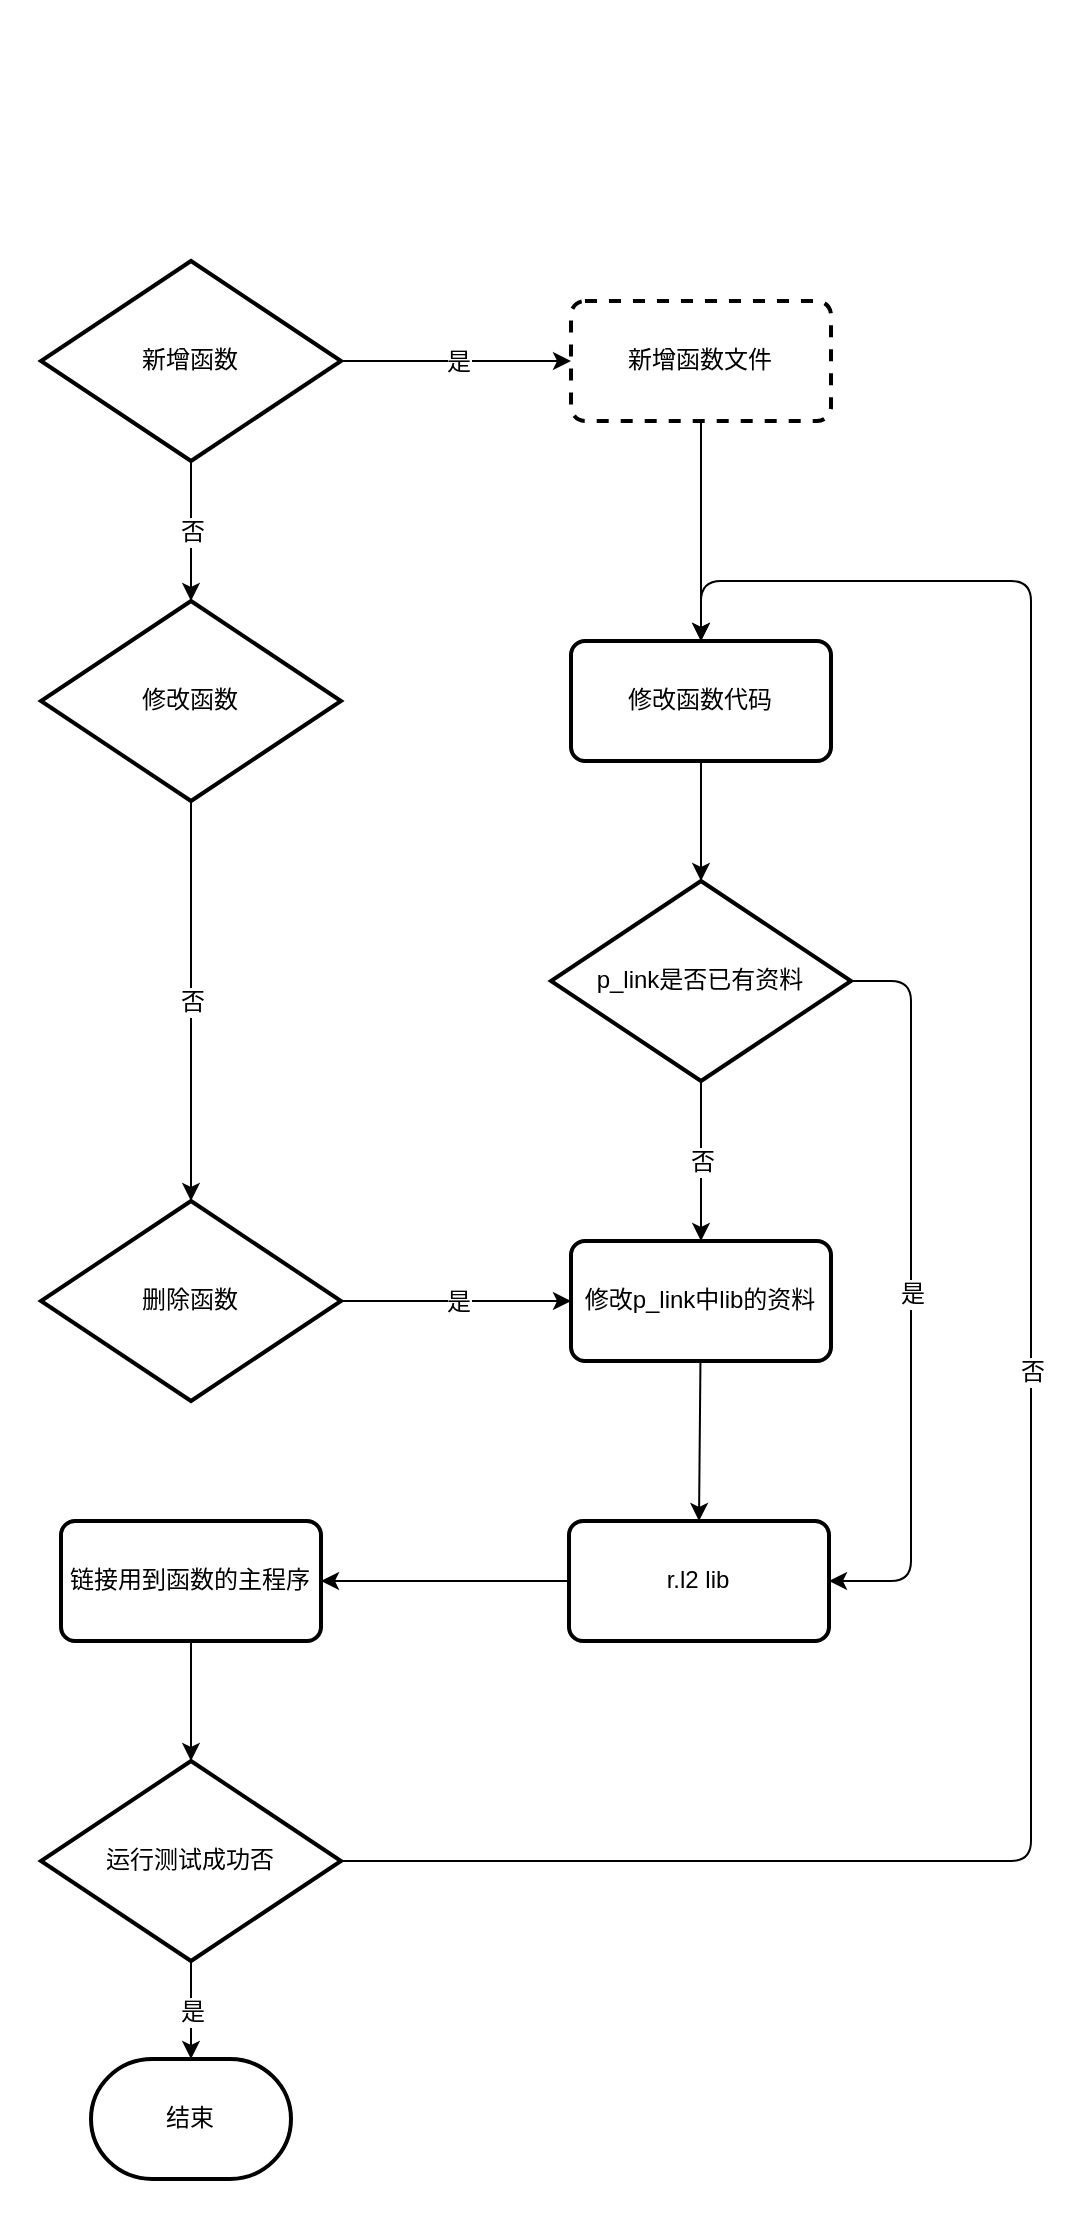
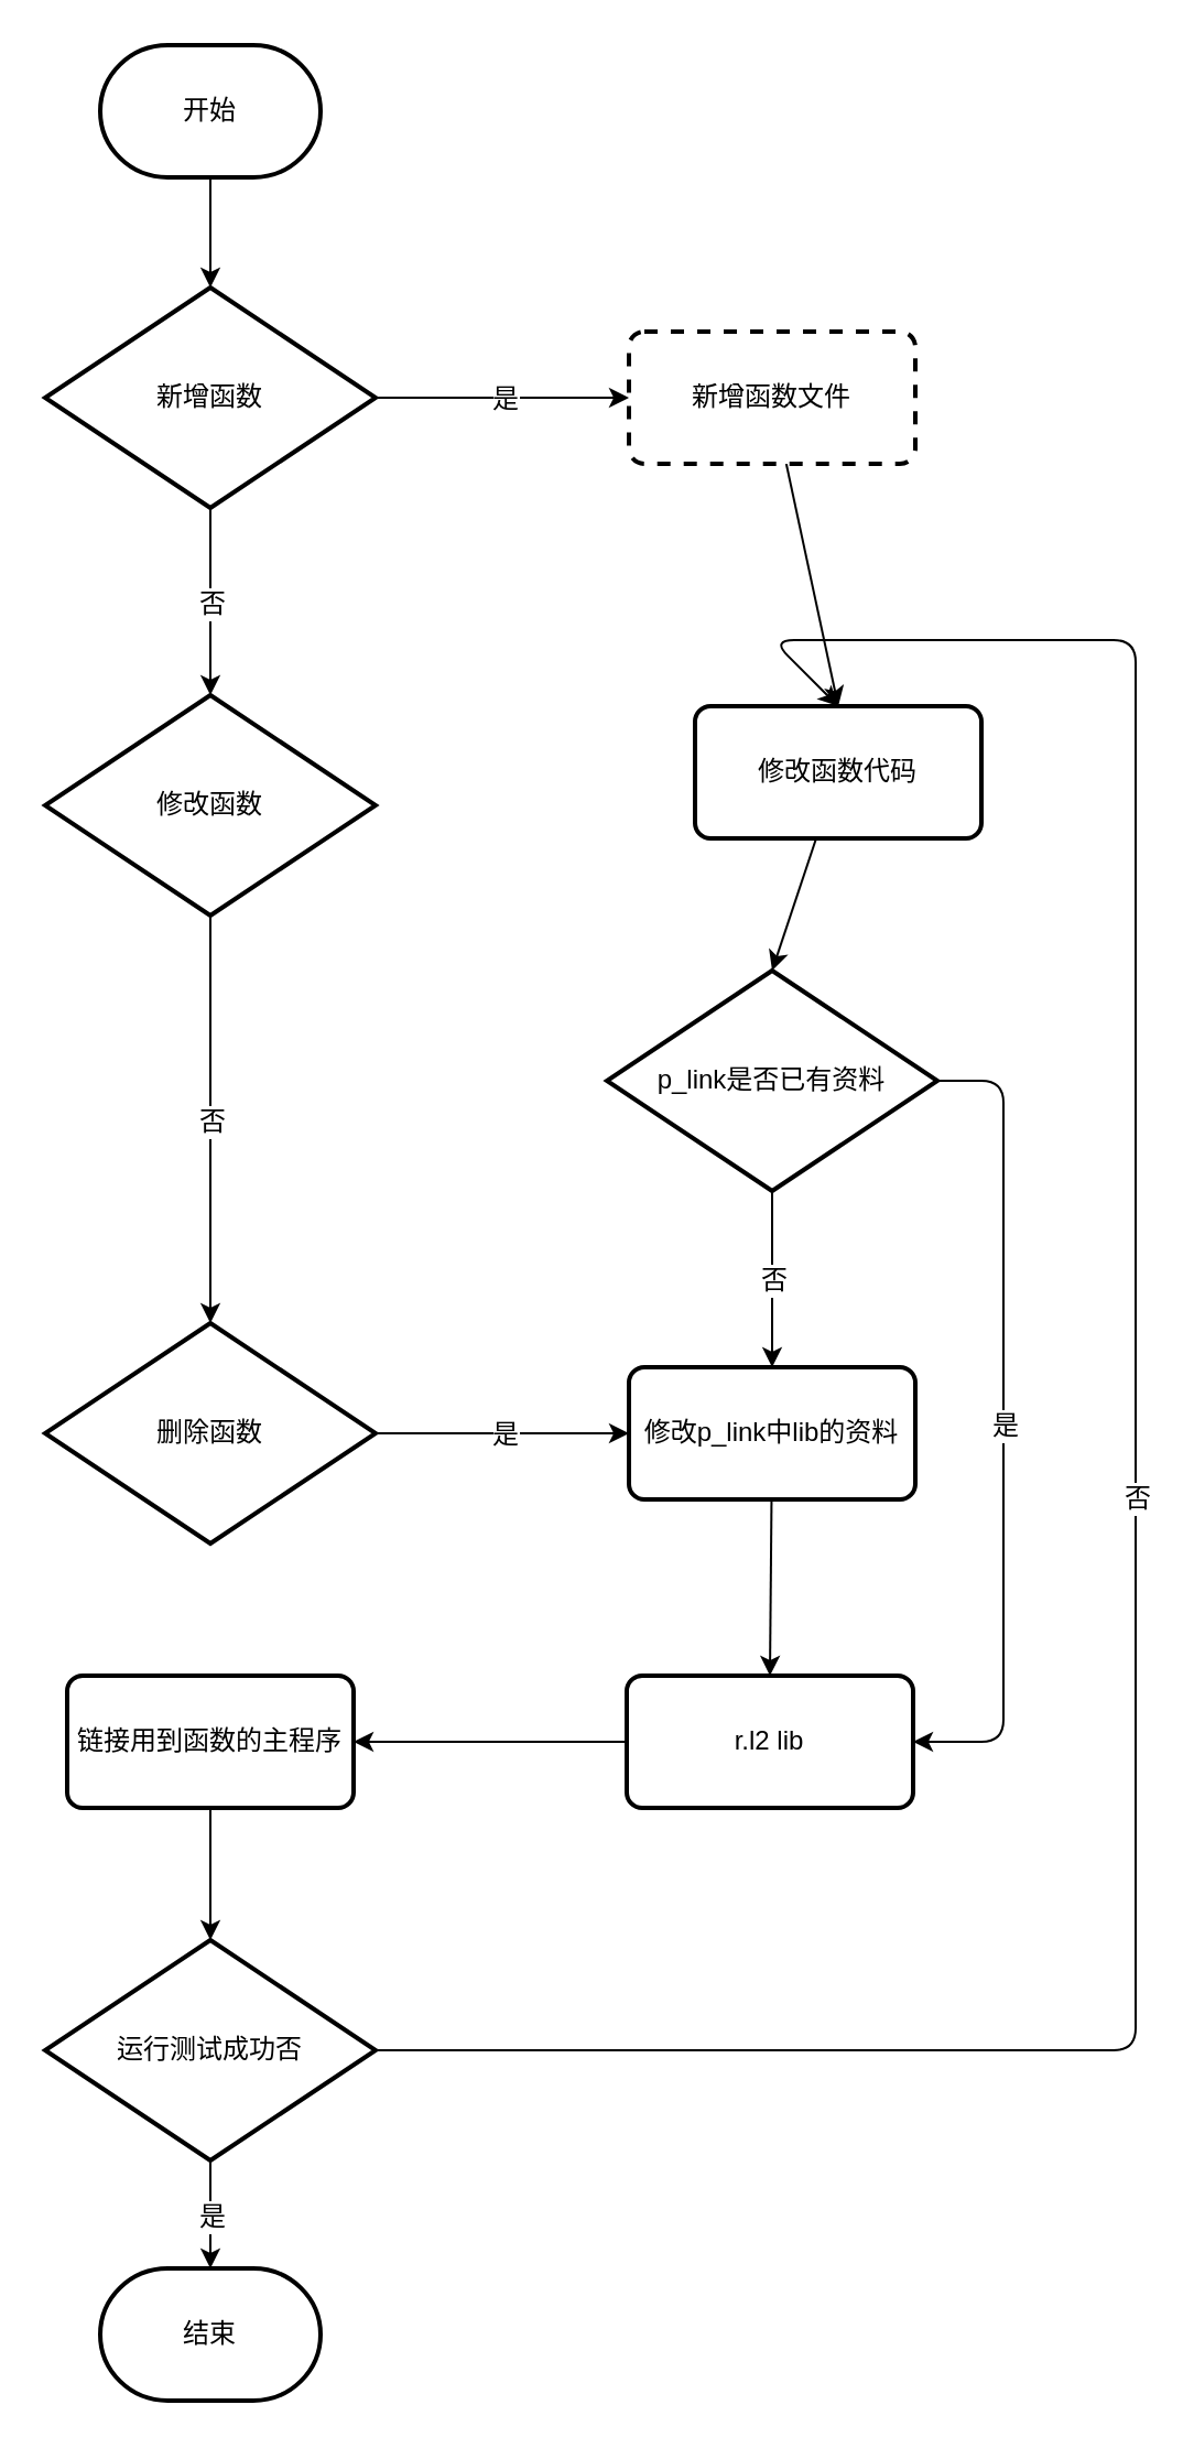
+ <mxCell id="3" value="开始" style="strokeWidth=2;html=1;shape=mxgraph.flowchart.terminator;whiteSpace=wrap;" vertex="1" parent="1"><mxGeometry x="45" y="20" width="100" height="60" as="geometry" /></mxCell>
+ <mxCell id="2" style="edgeStyle=none;html=1;entryX=0.5;entryY=0;entryDx=0;entryDy=0;entryPerimeter=0;fontFamily=Helvetica;fontSize=12;fontColor=default;" edge="1" parent="1" source="3" target="6"><mxGeometry relative="1" as="geometry" /></mxCell>
- <mxCell id="7" value="修改函数" style="strokeWidth=2;html=1;shape=mxgraph.flowchart.decision;whiteSpace=wrap;rounded=1;strokeColor=default;fontFamily=Helvetica;fontSize=12;fontColor=default;fillColor=default;" vertex="1" parent="1"><mxGeometry x="20" y="300" width="150" height="100" as="geometry" /></mxCell>
+ <mxCell id="7" value="修改函数" style="strokeWidth=2;html=1;shape=mxgraph.flowchart.decision;whiteSpace=wrap;rounded=1;strokeColor=default;fontFamily=Helvetica;fontSize=12;fontColor=default;fillColor=default;" vertex="1" parent="1"><mxGeometry x="20" y="315" width="150" height="100" as="geometry" /></mxCell>
- <mxCell id="5" value="修改函数代码" style="rounded=1;whiteSpace=wrap;html=1;absoluteArcSize=1;arcSize=14;strokeWidth=2;" vertex="1" parent="1"><mxGeometry x="285" y="320" width="130" height="60" as="geometry" /></mxCell>
+ <mxCell id="5" value="修改函数代码" style="rounded=1;whiteSpace=wrap;html=1;absoluteArcSize=1;arcSize=14;strokeWidth=2;" vertex="1" parent="1"><mxGeometry x="315" y="320" width="130" height="60" as="geometry" /></mxCell>
